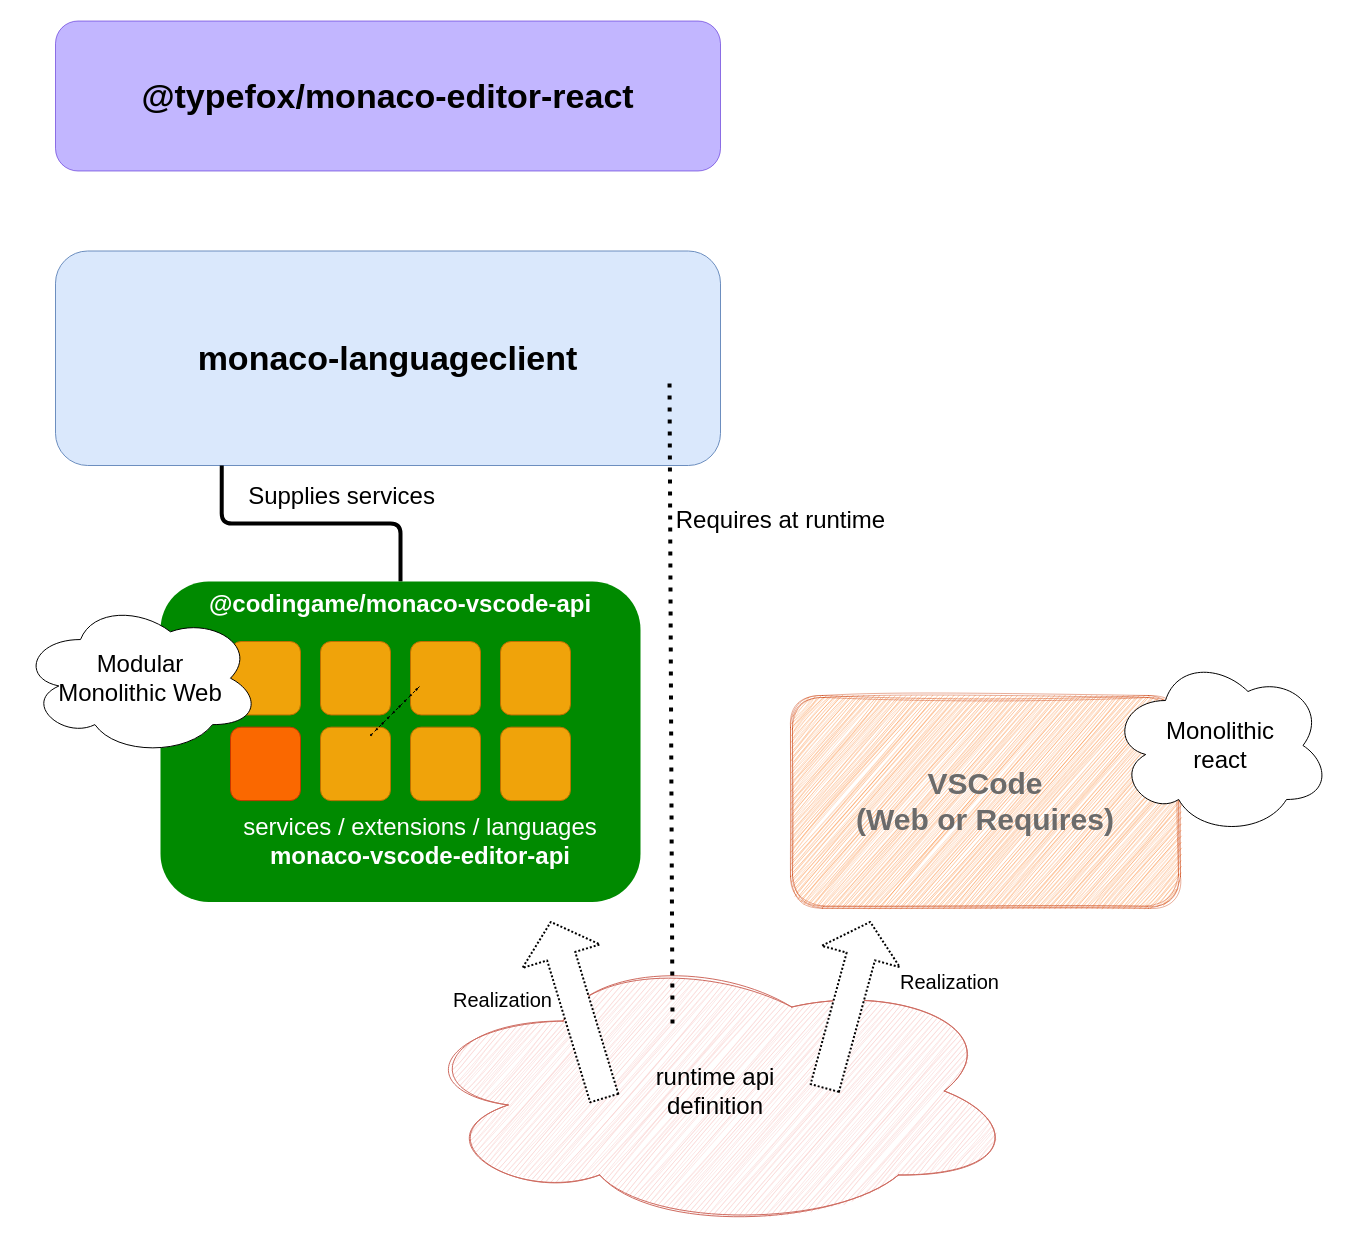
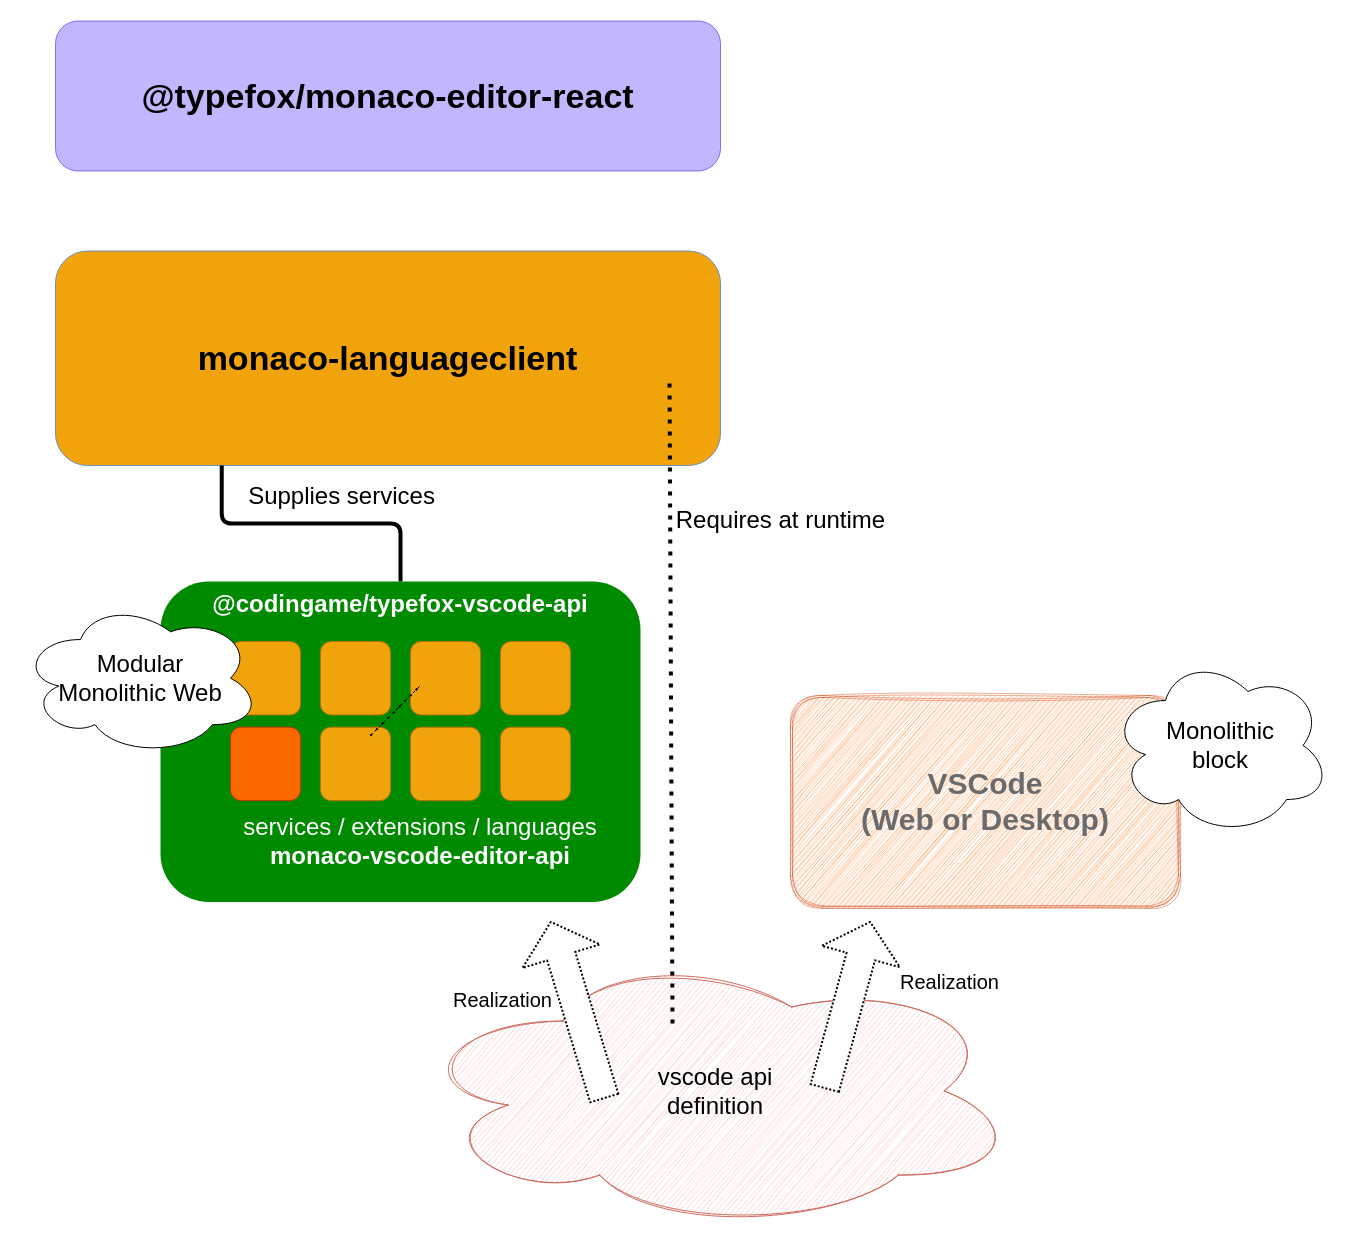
- <mxCell id="2" value="&lt;b&gt;&lt;font style=&quot;font-size: 34px;&quot;&gt;monaco-language&lt;span style=&quot;background-color: initial;&quot;&gt;client&lt;/span&gt;&lt;/font&gt;&lt;/b&gt;" style="rounded=1;whiteSpace=wrap;html=1;verticalAlign=middle;fontSize=24;fillColor=#dae8fc;strokeColor=#6c8ebf;strokeWidth=1;shadow=0;glass=0;" parent="1" vertex="1"><mxGeometry x="55" y="250.5" width="665" height="214.5" as="geometry" /></mxCell>
+ <mxCell id="2" value="&lt;b&gt;&lt;font style=&quot;font-size: 34px;&quot;&gt;monaco-language&lt;span style=&quot;background-color: initial;&quot;&gt;client&lt;/span&gt;&lt;/font&gt;&lt;/b&gt;" style="rounded=1;whiteSpace=wrap;html=1;verticalAlign=middle;fontSize=24;fillColor=#f0a30a;strokeColor=#6c8ebf;strokeWidth=1;shadow=0;glass=0;" parent="1" vertex="1"><mxGeometry x="55" y="250.5" width="665" height="214.5" as="geometry" /></mxCell>
- <mxCell id="11" value="&lt;div&gt;&lt;span style=&quot;background-color: initial; color: light-dark(rgb(255, 255, 255), rgb(18, 18, 18));&quot;&gt;&lt;b&gt;@codingame/monaco-vscode-api&lt;/b&gt;&lt;/span&gt;&lt;/div&gt;" style="shape=ext;double=1;rounded=1;whiteSpace=wrap;html=1;fontSize=24;fillColor=#008a00;strokeColor=none;fontColor=#ffffff;verticalAlign=top;container=0;glass=0;" parent="1" vertex="1"><mxGeometry x="160" y="581" width="480" height="320.5" as="geometry" /></mxCell>
+ <mxCell id="11" value="&lt;div&gt;&lt;span style=&quot;background-color: initial; color: light-dark(rgb(255, 255, 255), rgb(18, 18, 18));&quot;&gt;&lt;b&gt;@codingame/typefox-vscode-api&lt;/b&gt;&lt;/span&gt;&lt;/div&gt;" style="shape=ext;double=1;rounded=1;whiteSpace=wrap;html=1;fontSize=24;fillColor=#008a00;strokeColor=none;fontColor=#ffffff;verticalAlign=top;container=0;glass=0;" parent="1" vertex="1"><mxGeometry x="160" y="581" width="480" height="320.5" as="geometry" /></mxCell>
- <mxCell id="8" value="&lt;div&gt;Monolithic&lt;/div&gt;&lt;div&gt;react&lt;/div&gt;" style="ellipse;shape=cloud;whiteSpace=wrap;html=1;fontSize=24;verticalAlign=middle;" vertex="1" parent="1"><mxGeometry x="1110" y="655" width="220" height="180" as="geometry" /></mxCell>
+ <mxCell id="8" value="&lt;div&gt;Monolithic&lt;/div&gt;&lt;div&gt;block&lt;/div&gt;" style="ellipse;shape=cloud;whiteSpace=wrap;html=1;fontSize=24;verticalAlign=middle;" vertex="1" parent="1"><mxGeometry x="1110" y="655" width="220" height="180" as="geometry" /></mxCell>
- <mxCell id="4" value="&lt;font style=&quot;color: rgb(107, 107, 107); font-size: 30px;&quot;&gt;&lt;b style=&quot;&quot;&gt;VSCode&lt;/b&gt;&lt;/font&gt;&lt;div&gt;&lt;font style=&quot;color: rgb(107, 107, 107); font-size: 30px;&quot;&gt;&lt;b style=&quot;&quot;&gt;(Web or Requires)&lt;/b&gt;&lt;/font&gt;&lt;/div&gt;" style="shape=ext;double=1;rounded=1;whiteSpace=wrap;html=1;fontSize=24;fillColor=#fa6800;strokeColor=#C73500;fontColor=default;shadow=0;opacity=40;glass=0;sketch=1;curveFitting=1;jiggle=2;" parent="1" vertex="1"><mxGeometry x="790" y="695" width="390" height="212.72" as="geometry" /></mxCell>
+ <mxCell id="4" value="&lt;font style=&quot;color: rgb(107, 107, 107); font-size: 30px;&quot;&gt;&lt;b style=&quot;&quot;&gt;VSCode&lt;/b&gt;&lt;/font&gt;&lt;div&gt;&lt;font style=&quot;color: rgb(107, 107, 107); font-size: 30px;&quot;&gt;&lt;b style=&quot;&quot;&gt;(Web or Desktop)&lt;/b&gt;&lt;/font&gt;&lt;/div&gt;" style="shape=ext;double=1;rounded=1;whiteSpace=wrap;html=1;fontSize=24;fillColor=#fa6800;strokeColor=#C73500;fontColor=default;shadow=0;opacity=40;glass=0;sketch=1;curveFitting=1;jiggle=2;" parent="1" vertex="1"><mxGeometry x="790" y="695" width="390" height="212.72" as="geometry" /></mxCell>
- <mxCell id="3" value="&lt;div&gt;&lt;font style=&quot;font-size: 24px;&quot;&gt;runtime api&lt;/font&gt;&lt;/div&gt;&lt;div&gt;&lt;font style=&quot;font-size: 24px;&quot;&gt;definition&lt;/font&gt;&lt;/div&gt;" style="ellipse;shape=cloud;whiteSpace=wrap;html=1;fillColor=#f8cecc;strokeColor=#CF6C61;gradientColor=none;sketch=1;curveFitting=1;jiggle=2;" parent="1" vertex="1"><mxGeometry x="410" y="950.5" width="610" height="280" as="geometry" /></mxCell>
+ <mxCell id="3" value="&lt;div&gt;&lt;font style=&quot;font-size: 24px;&quot;&gt;vscode api&lt;/font&gt;&lt;/div&gt;&lt;div&gt;&lt;font style=&quot;font-size: 24px;&quot;&gt;definition&lt;/font&gt;&lt;/div&gt;" style="ellipse;shape=cloud;whiteSpace=wrap;html=1;fillColor=#f8cecc;strokeColor=#CF6C61;gradientColor=none;sketch=1;curveFitting=1;jiggle=2;" parent="1" vertex="1"><mxGeometry x="410" y="950.5" width="610" height="280" as="geometry" /></mxCell>
